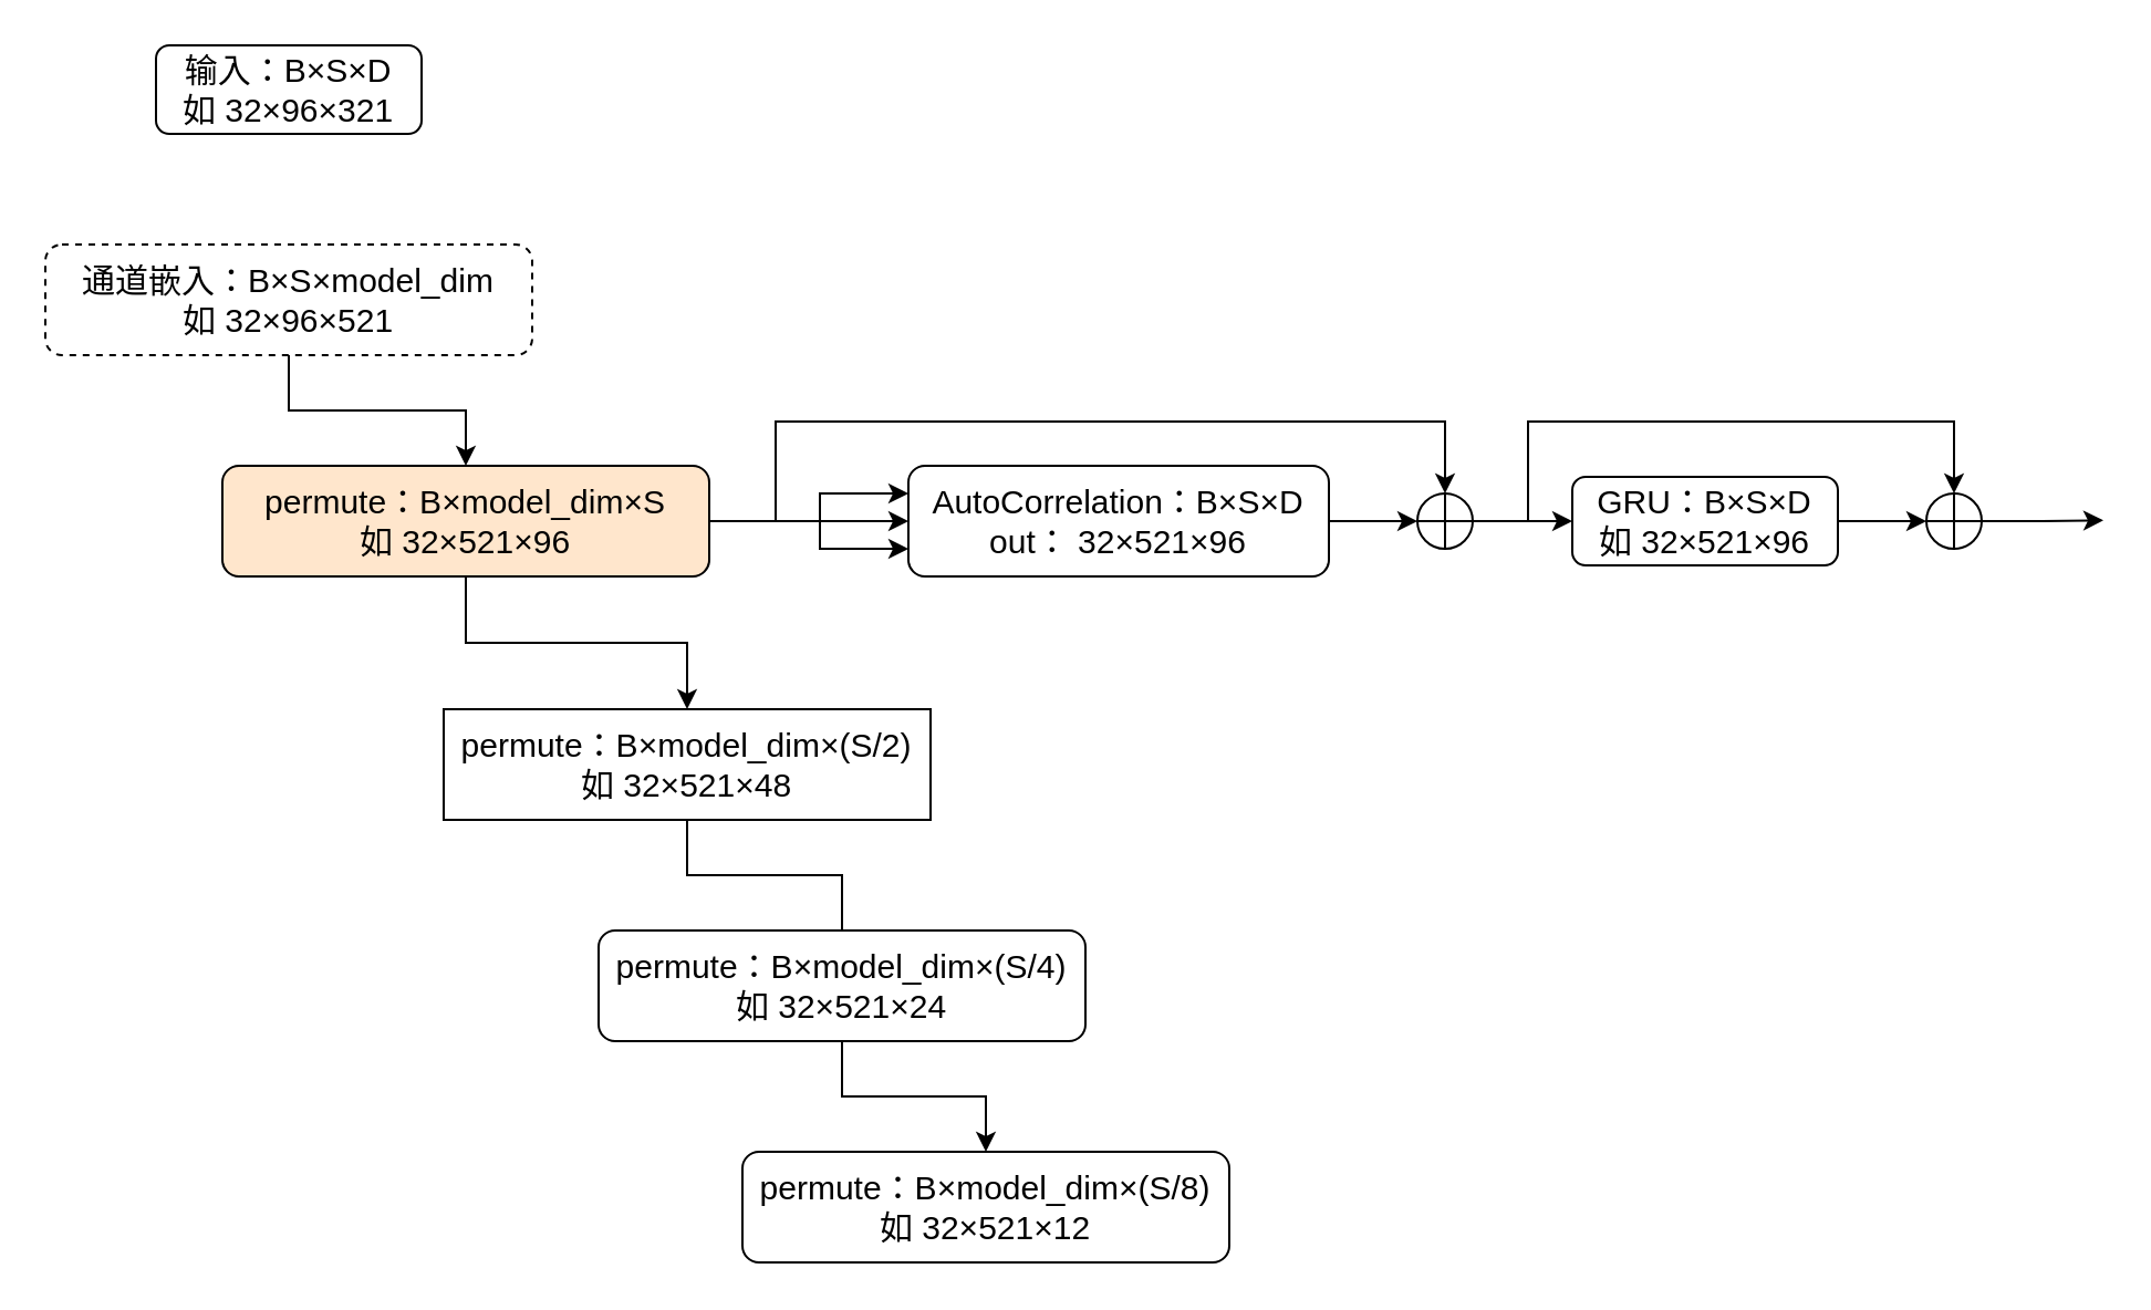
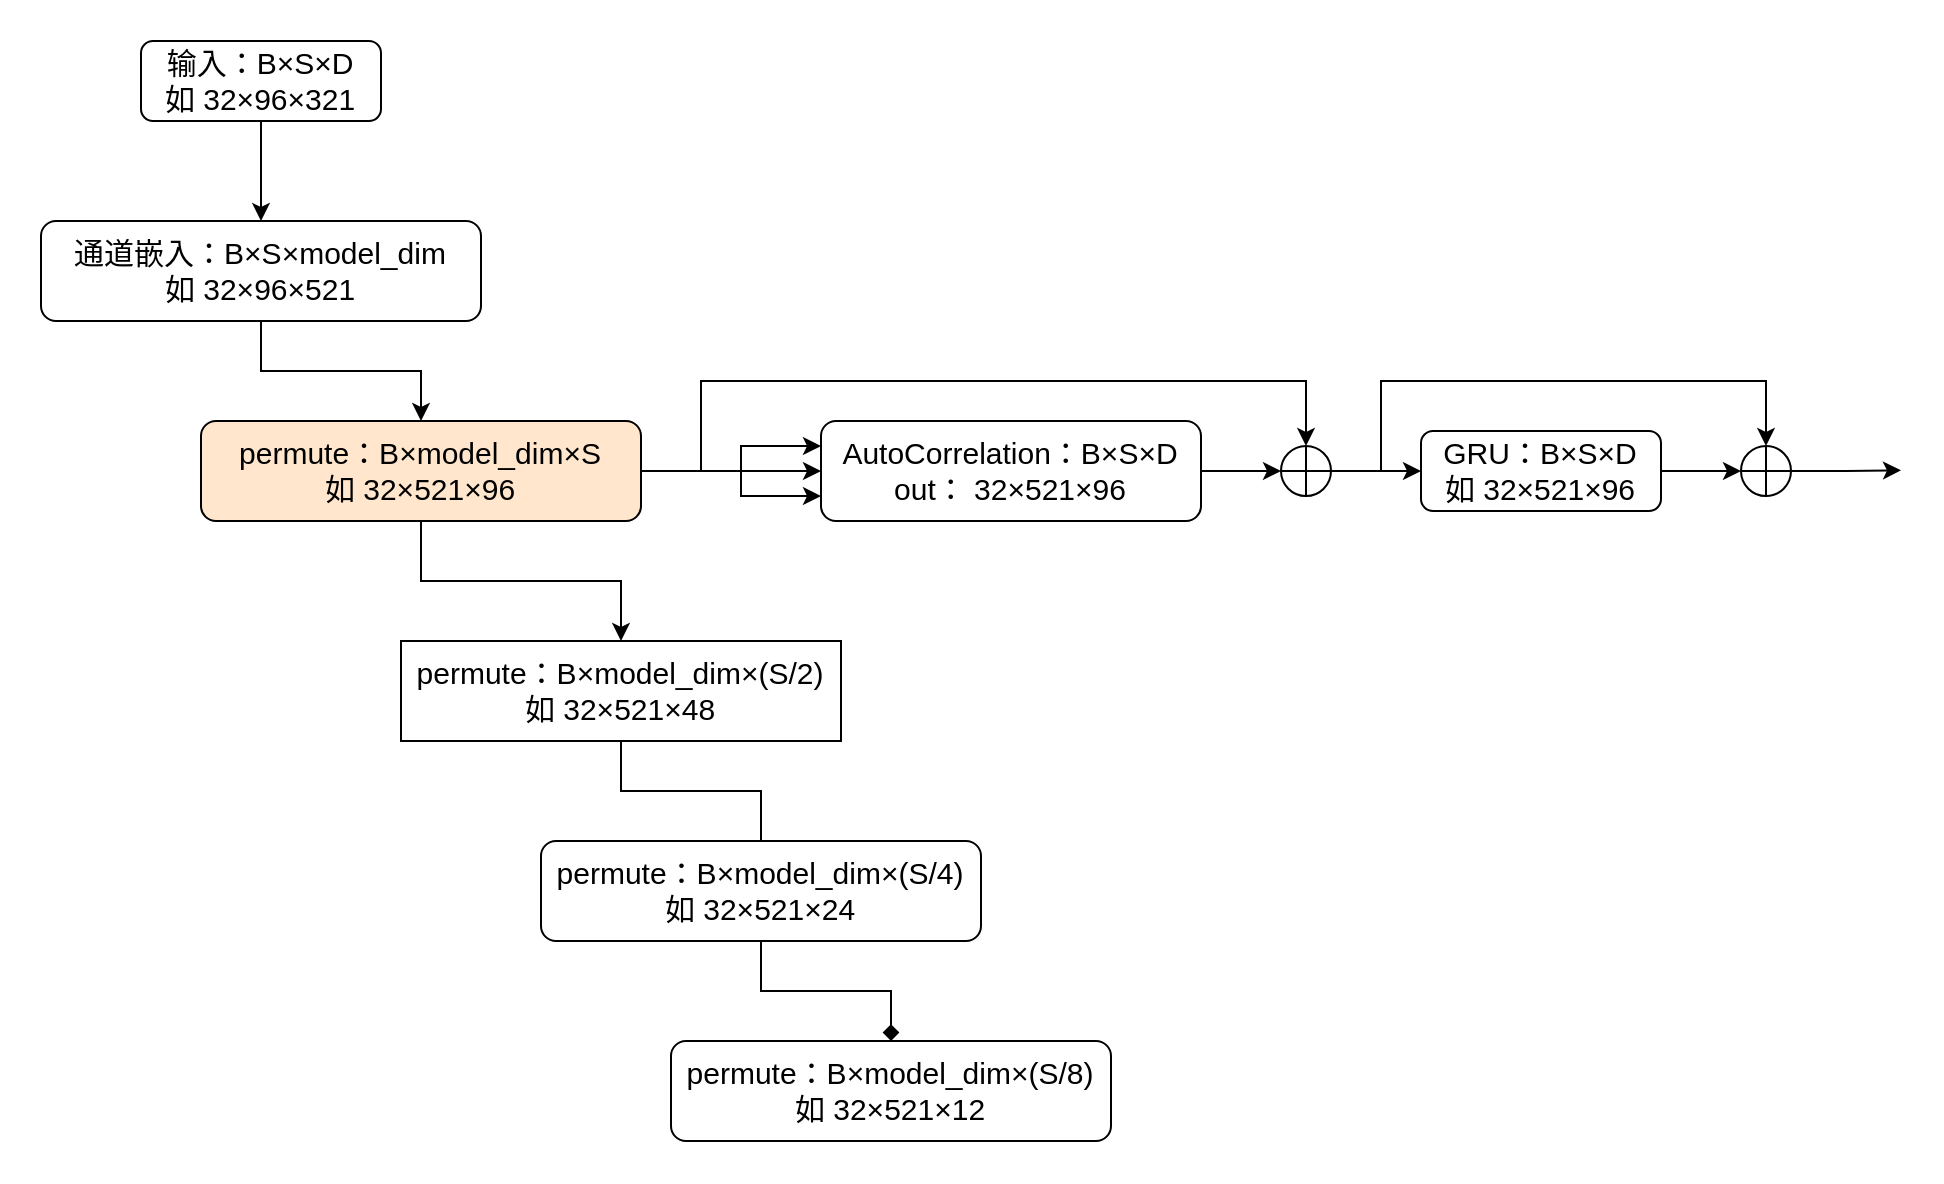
+ <mxCell id="2" style="edgeStyle=orthogonalEdgeStyle;rounded=0;orthogonalLoop=1;jettySize=auto;html=1;exitX=0.5;exitY=1;exitDx=0;exitDy=0;entryX=0.5;entryY=0;entryDx=0;entryDy=0;fontFamily=Helvetica;fontSize=12;fontColor=default;" edge="1" parent="1" source="3" target="5"><mxGeometry relative="1" as="geometry" /></mxCell>
- <mxCell id="5" value="&lt;font style=&quot;font-size: 15px;&quot;&gt;通道嵌入：B×S×model_dim&lt;/font&gt;&lt;div&gt;&lt;font style=&quot;font-size: 15px;&quot;&gt;如 32×96×521&lt;/font&gt;&lt;/div&gt;" style="rounded=1;whiteSpace=wrap;html=1;dashed=1;" vertex="1" parent="1"><mxGeometry x="20" y="110" width="220" height="50" as="geometry" /></mxCell>
+ <mxCell id="5" value="&lt;font style=&quot;font-size: 15px;&quot;&gt;通道嵌入：B×S×model_dim&lt;/font&gt;&lt;div&gt;&lt;font style=&quot;font-size: 15px;&quot;&gt;如 32×96×521&lt;/font&gt;&lt;/div&gt;" style="rounded=1;whiteSpace=wrap;html=1;" vertex="1" parent="1"><mxGeometry x="20" y="110" width="220" height="50" as="geometry" /></mxCell>
- <mxCell id="14" style="edgeStyle=orthogonalEdgeStyle;rounded=0;orthogonalLoop=1;jettySize=auto;html=1;exitX=0.5;exitY=1;exitDx=0;exitDy=0;entryX=0.5;entryY=0;entryDx=0;entryDy=0;fontFamily=Helvetica;fontSize=12;fontColor=default;" edge="1" parent="1" source="15" target="16"><mxGeometry relative="1" as="geometry" /></mxCell>
+ <mxCell id="14" style="edgeStyle=orthogonalEdgeStyle;rounded=0;orthogonalLoop=1;jettySize=auto;html=1;exitX=0.5;exitY=1;exitDx=0;exitDy=0;entryX=0.5;entryY=0;entryDx=0;entryDy=0;fontFamily=Helvetica;fontSize=12;fontColor=default;endArrow=diamond;" edge="1" parent="1" source="15" target="16"><mxGeometry relative="1" as="geometry" /></mxCell>
